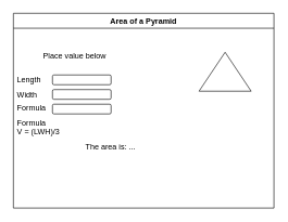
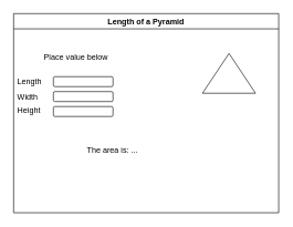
- <mxCell id="2" value="Area of a Pyramid" style="swimlane;" vertex="1" parent="1"><mxGeometry x="20" y="20" width="400" height="300" as="geometry" /></mxCell>
+ <mxCell id="2" value="Length of a Pyramid" style="swimlane;" vertex="1" parent="1"><mxGeometry x="20" y="20" width="400" height="300" as="geometry" /></mxCell>
- <mxCell id="7" value="Formula" style="text;strokeColor=none;fillColor=none;align=left;verticalAlign=middle;spacingLeft=4;spacingRight=4;overflow=hidden;points=[[0,0.5],[1,0.5]];portConstraint=eastwest;rotatable=0;" vertex="1" parent="2"><mxGeometry y="130" width="60" height="30" as="geometry" /></mxCell>
+ <mxCell id="7" value="Height" style="text;strokeColor=none;fillColor=none;align=left;verticalAlign=middle;spacingLeft=4;spacingRight=4;overflow=hidden;points=[[0,0.5],[1,0.5]];portConstraint=eastwest;rotatable=0;" vertex="1" parent="2"><mxGeometry y="130" width="60" height="30" as="geometry" /></mxCell>
- <mxCell id="10" value="Formula &#10;V = (LWH)/3" style="text;strokeColor=none;fillColor=none;align=left;verticalAlign=middle;spacingLeft=4;spacingRight=4;overflow=hidden;points=[[0,0.5],[1,0.5]];portConstraint=eastwest;rotatable=0;" vertex="1" parent="2"><mxGeometry y="160" width="80" height="30" as="geometry" /></mxCell>
